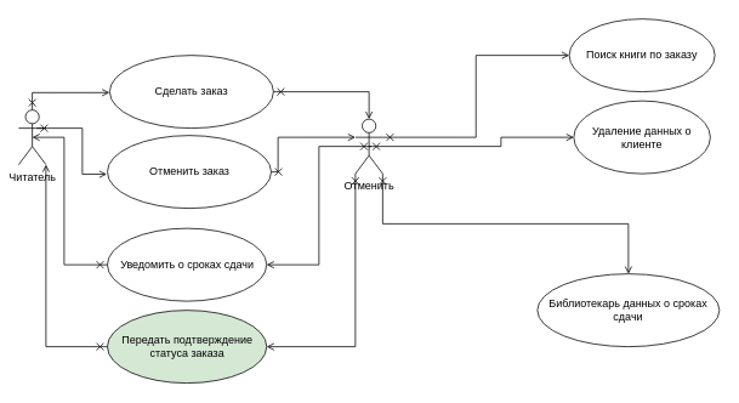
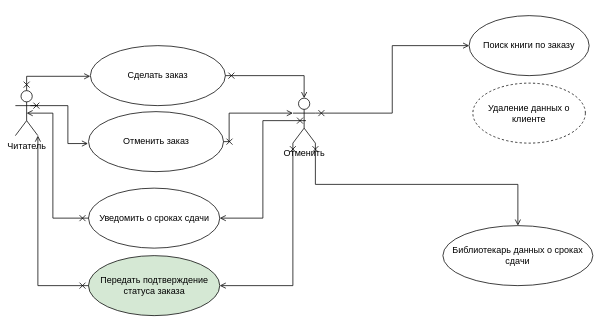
- <mxCell id="13" value="Удаление данных о клиенте" style="ellipse;whiteSpace=wrap;html=1;" parent="1" vertex="1"><mxGeometry x="630" y="110" width="150" height="80" as="geometry" /></mxCell>
+ <mxCell id="13" value="Удаление данных о клиенте" style="ellipse;whiteSpace=wrap;html=1;dashed=1;" parent="1" vertex="1"><mxGeometry x="630" y="110" width="150" height="80" as="geometry" /></mxCell>
- <mxCell id="8" style="edgeStyle=orthogonalEdgeStyle;rounded=0;orthogonalLoop=1;jettySize=auto;html=1;exitX=0.5;exitY=0.5;exitDx=0;exitDy=0;exitPerimeter=0;entryX=0;entryY=0.5;entryDx=0;entryDy=0;endArrow=open;endFill=0;startArrow=cross;startFill=0;" parent="1" source="10" target="13" edge="1"><mxGeometry relative="1" as="geometry"><Array as="points"><mxPoint x="550" y="160" /><mxPoint x="550" y="150" /></Array></mxGeometry></mxCell>
